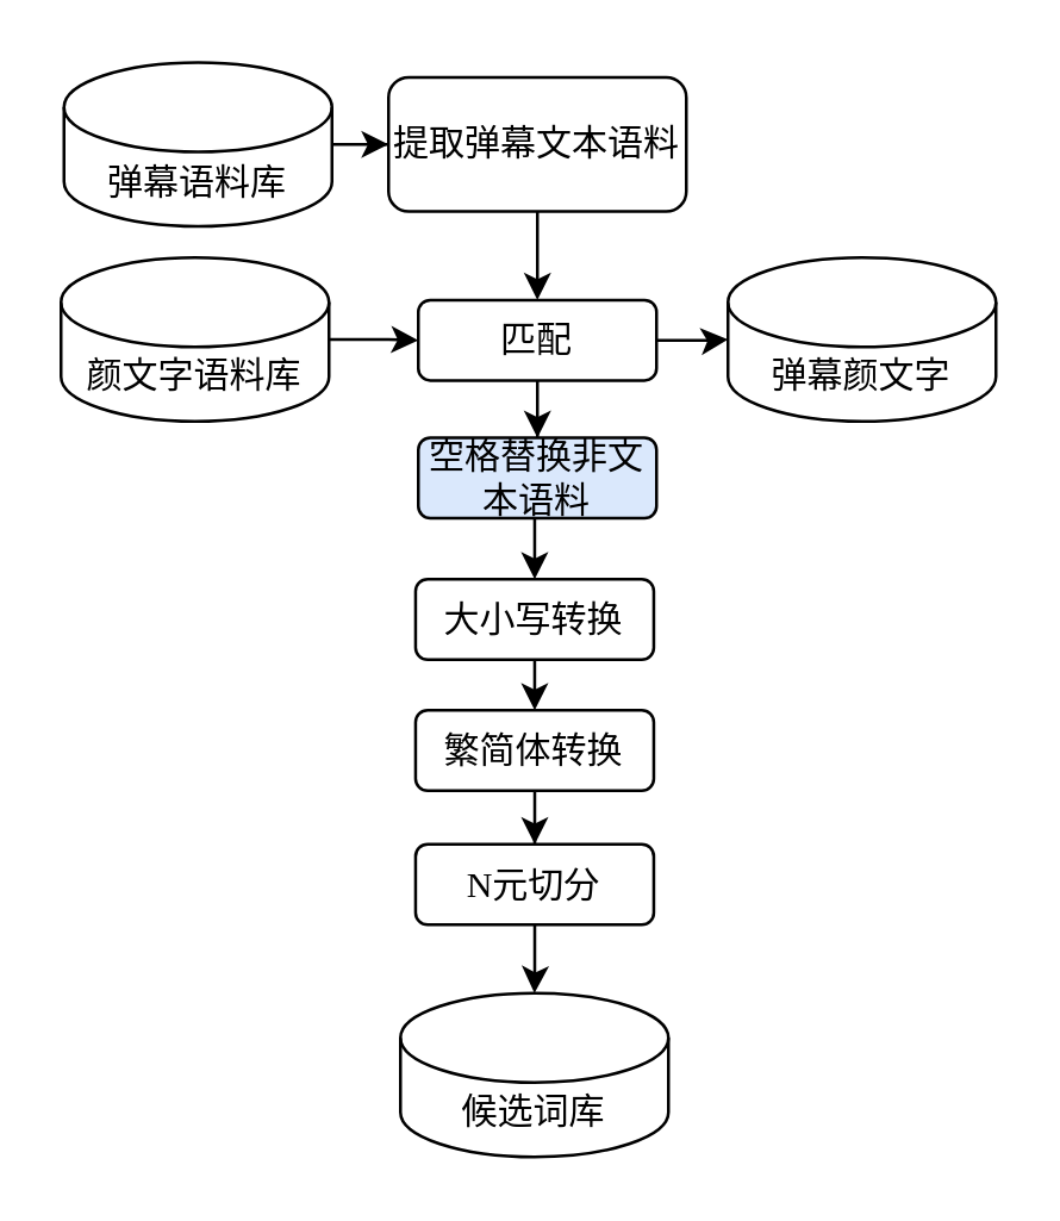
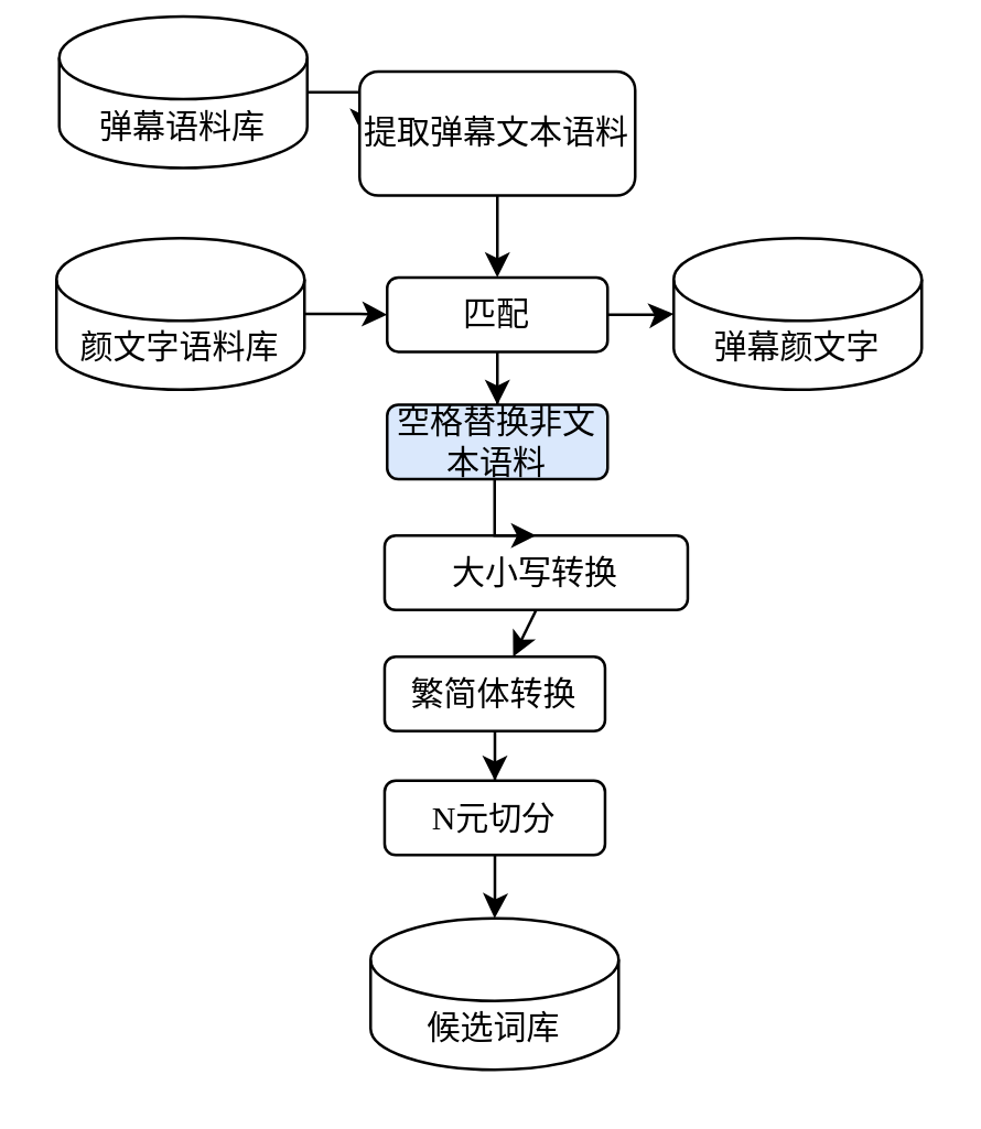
- <mxCell id="5" value="弹幕语料库" style="shape=cylinder3;whiteSpace=wrap;html=1;boundedLbl=1;backgroundOutline=1;size=15;fontSize=12;" parent="1" vertex="1"><mxGeometry x="21" y="20.5" width="90" height="55" as="geometry" /></mxCell>
+ <mxCell id="5" value="弹幕语料库" style="shape=cylinder3;whiteSpace=wrap;html=1;boundedLbl=1;backgroundOutline=1;size=15;fontSize=12;" parent="1" vertex="1"><mxGeometry x="21" y="5.5" width="90" height="55" as="geometry" /></mxCell>
- <mxCell id="3" value="大小写转换" style="rounded=1;whiteSpace=wrap;html=1;shadow=0;labelBackgroundColor=none;strokeWidth=1;fontFamily=Verdana;fontSize=12;align=center;" parent="1" vertex="1"><mxGeometry x="139.08" y="194" width="80" height="27" as="geometry" /></mxCell>
+ <mxCell id="3" value="大小写转换" style="rounded=1;whiteSpace=wrap;html=1;shadow=0;labelBackgroundColor=none;strokeWidth=1;fontFamily=Verdana;fontSize=12;align=center;" parent="1" vertex="1"><mxGeometry x="139.08" y="194" width="110" height="27" as="geometry" /></mxCell>
